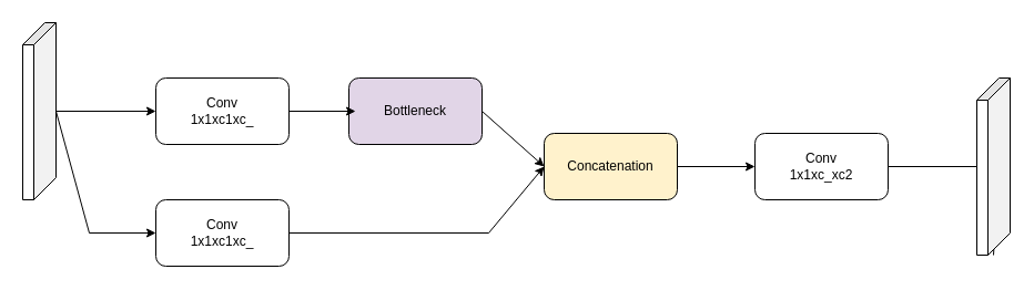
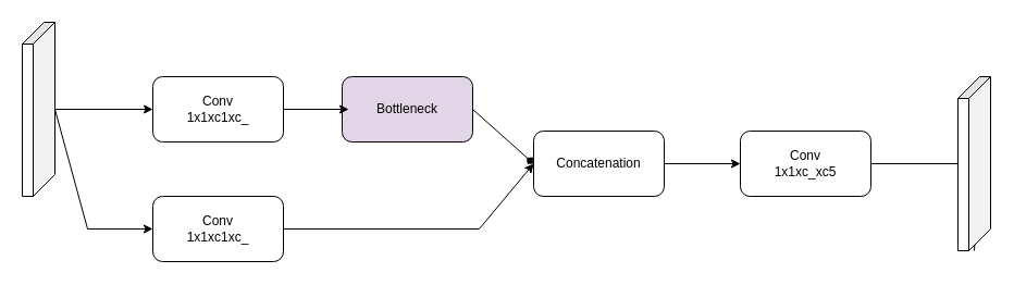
- <mxCell id="11" value="" style="endArrow=classic;html=1;rounded=0;exitX=1;exitY=0.5;exitDx=0;exitDy=0;entryX=0;entryY=0.5;entryDx=0;entryDy=0;" parent="1" source="7" target="9" edge="1"><mxGeometry width="50" height="50" relative="1" as="geometry"><mxPoint x="610" y="100" as="sourcePoint" /><mxPoint x="400" y="110" as="targetPoint" /></mxGeometry></mxCell>
+ <mxCell id="11" value="" style="endArrow=diamond;html=1;rounded=0;exitX=1;exitY=0.5;exitDx=0;exitDy=0;entryX=0;entryY=0.5;entryDx=0;entryDy=0;" parent="1" source="7" target="9" edge="1"><mxGeometry width="50" height="50" relative="1" as="geometry"><mxPoint x="610" y="100" as="sourcePoint" /><mxPoint x="400" y="110" as="targetPoint" /></mxGeometry></mxCell>
- <mxCell id="9" value="Concatenation" style="rounded=1;whiteSpace=wrap;html=1;fillColor=#fff2cc;" parent="1" vertex="1"><mxGeometry x="490" y="120" width="120" height="60" as="geometry" /></mxCell>
+ <mxCell id="9" value="Concatenation" style="rounded=1;whiteSpace=wrap;html=1;" parent="1" vertex="1"><mxGeometry x="490" y="120" width="120" height="60" as="geometry" /></mxCell>
- <mxCell id="12" value="&lt;div&gt;Conv &lt;br&gt;&lt;/div&gt;&lt;div&gt;1x1xc_xc2&lt;/div&gt;" style="rounded=1;whiteSpace=wrap;html=1;" parent="1" vertex="1"><mxGeometry x="680" y="120" width="120" height="60" as="geometry" /></mxCell>
+ <mxCell id="12" value="&lt;div&gt;Conv &lt;br&gt;&lt;/div&gt;&lt;div&gt;1x1xc_xc5&lt;/div&gt;" style="rounded=1;whiteSpace=wrap;html=1;" parent="1" vertex="1"><mxGeometry x="680" y="120" width="120" height="60" as="geometry" /></mxCell>
